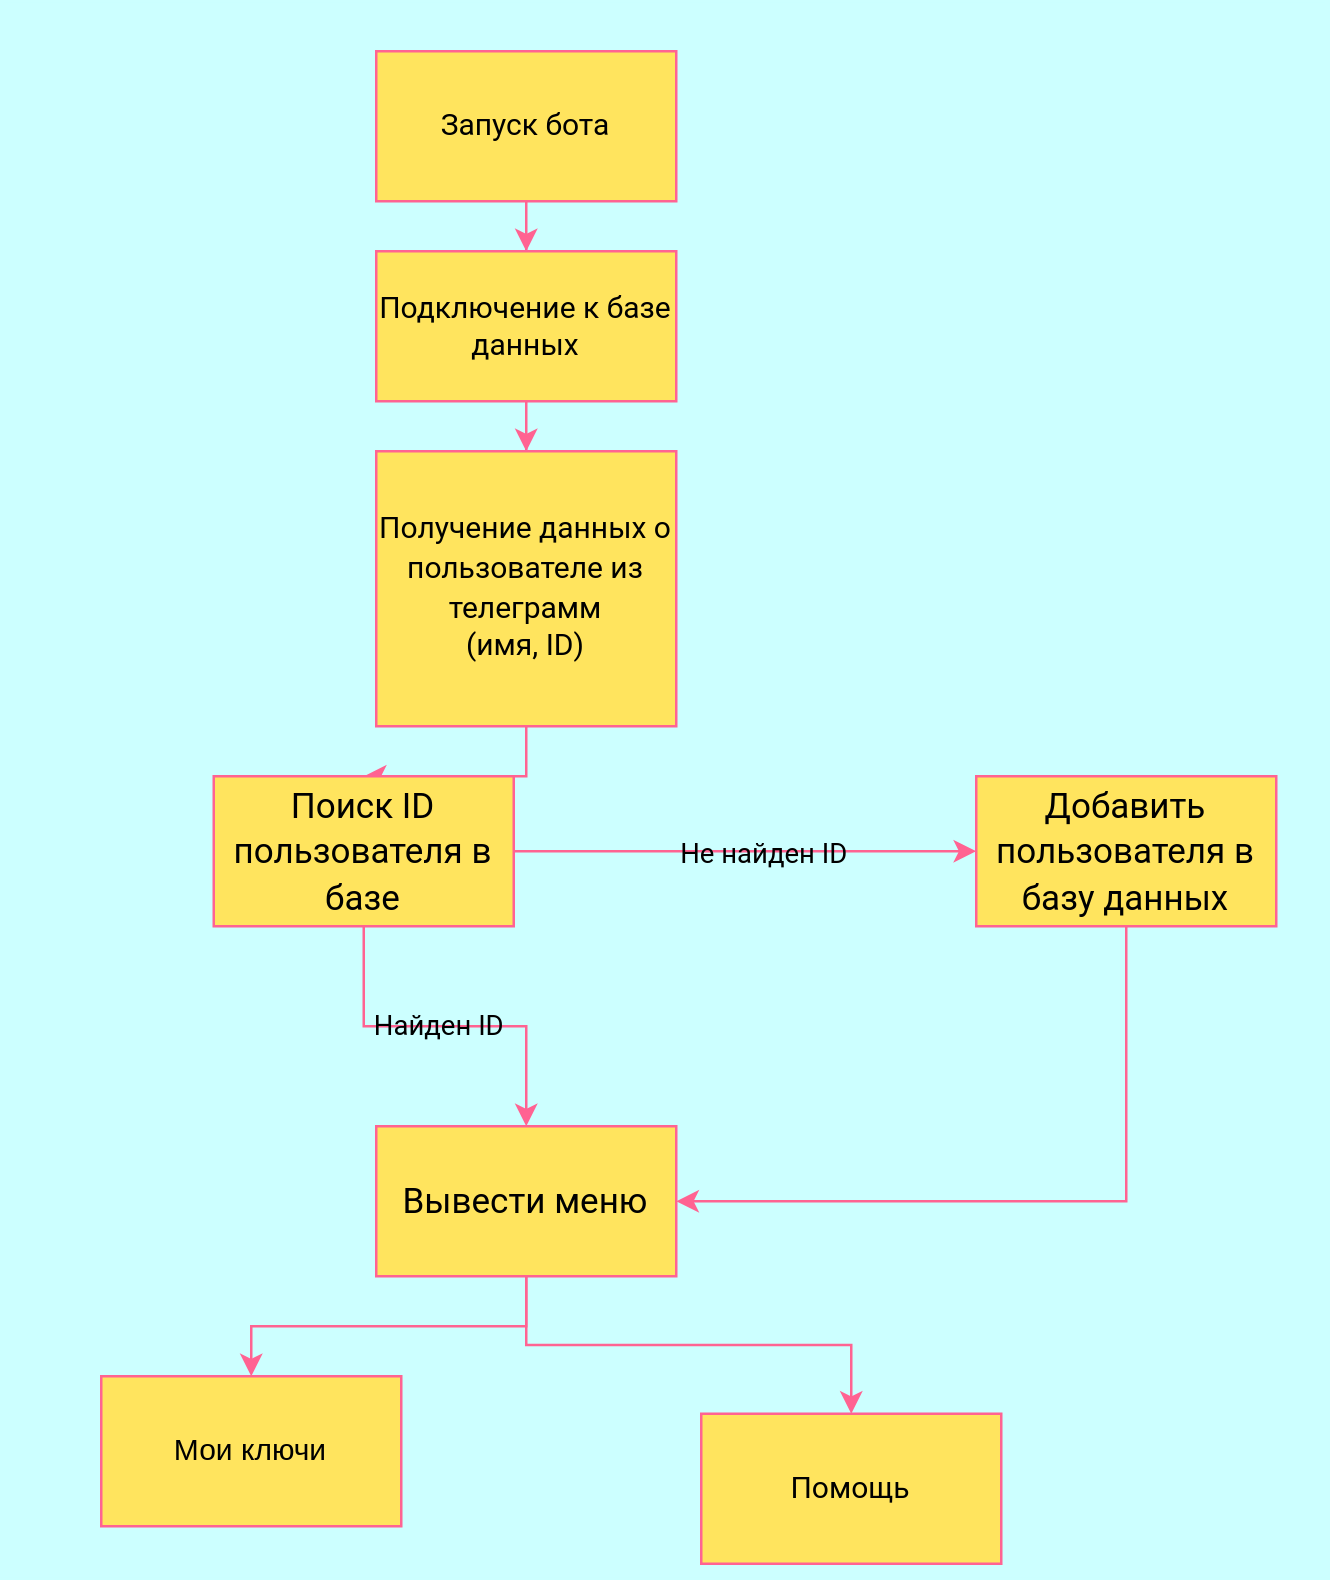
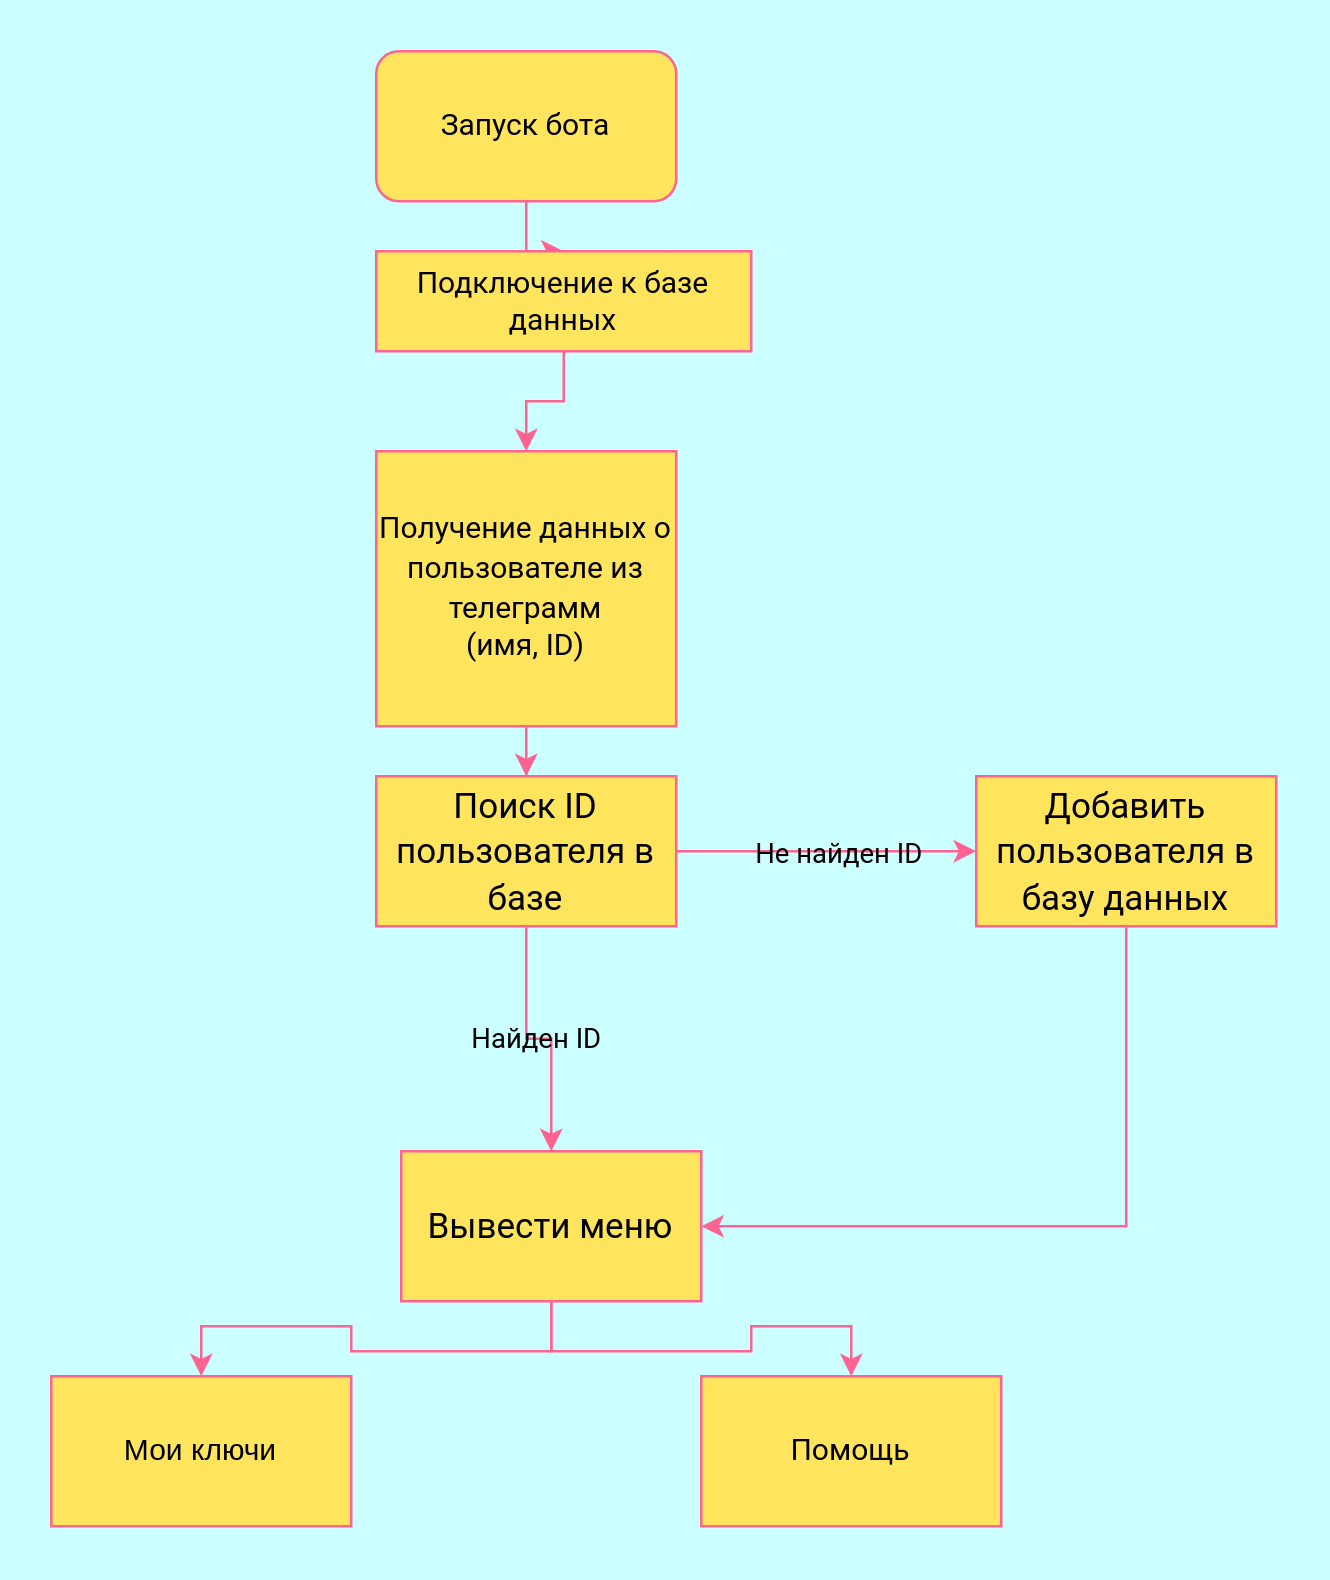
- <mxCell id="3" value="&lt;font data-font-src=&quot;https://fonts.googleapis.com/css?family=Roboto&quot;&gt;Запуск бота&lt;/font&gt;" style="rounded=0;whiteSpace=wrap;html=1;fontFamily=Roboto;fontSource=https%3A%2F%2Ffonts.googleapis.com%2Fcss%3Ffamily%3DRoboto;fontSize=12;fillColor=#FFE45E;strokeColor=#FF6392;labelBackgroundColor=none;fontColor=#000000;textShadow=0;spacingTop=0;" vertex="1" parent="1"><mxGeometry x="150" y="20" width="120" height="60" as="geometry" /></mxCell>
+ <mxCell id="3" value="&lt;font data-font-src=&quot;https://fonts.googleapis.com/css?family=Roboto&quot;&gt;Запуск бота&lt;/font&gt;" style="whiteSpace=wrap;html=1;fontFamily=Roboto;fontSource=https%3A%2F%2Ffonts.googleapis.com%2Fcss%3Ffamily%3DRoboto;fontSize=12;fillColor=#FFE45E;strokeColor=#FF6392;labelBackgroundColor=none;fontColor=#000000;textShadow=0;spacingTop=0;rounded=1;" vertex="1" parent="1"><mxGeometry x="150" y="20" width="120" height="60" as="geometry" /></mxCell>
- <mxCell id="5" value="&lt;font data-font-src=&quot;https://fonts.googleapis.com/css?family=Roboto&quot;&gt;Подключение к базе данных&lt;/font&gt;" style="rounded=0;whiteSpace=wrap;html=1;fontFamily=Roboto;fontSource=https%3A%2F%2Ffonts.googleapis.com%2Fcss%3Ffamily%3DRoboto;fontSize=12;fillColor=#FFE45E;strokeColor=#FF6392;labelBackgroundColor=none;fontColor=#000000;textShadow=0;spacingTop=0;" vertex="1" parent="1"><mxGeometry x="150" y="100" width="120" height="60" as="geometry" /></mxCell>
+ <mxCell id="5" value="&lt;font data-font-src=&quot;https://fonts.googleapis.com/css?family=Roboto&quot;&gt;Подключение к базе данных&lt;/font&gt;" style="rounded=0;whiteSpace=wrap;html=1;fontFamily=Roboto;fontSource=https%3A%2F%2Ffonts.googleapis.com%2Fcss%3Ffamily%3DRoboto;fontSize=12;fillColor=#FFE45E;strokeColor=#FF6392;labelBackgroundColor=none;fontColor=#000000;textShadow=0;spacingTop=0;" vertex="1" parent="1"><mxGeometry x="150" y="100" width="150" height="40" as="geometry" /></mxCell>
- <mxCell id="12" value="&lt;div style=&quot;line-height: 1.3; vertical-align: middle; font-size: 14px;&quot;&gt;&lt;p&gt;Поиск ID пользователя в базе&lt;/p&gt;&lt;/div&gt;" style="whiteSpace=wrap;html=1;fontFamily=Roboto;fillColor=#FFE45E;strokeColor=#FF6392;rounded=0;fontSource=https%3A%2F%2Ffonts.googleapis.com%2Fcss%3Ffamily%3DRoboto;labelBackgroundColor=none;fontColor=#000000;textShadow=0;spacingTop=0;" vertex="1" parent="1"><mxGeometry x="85" y="310" width="120" height="60" as="geometry" /></mxCell>
+ <mxCell id="12" value="&lt;div style=&quot;line-height: 1.3; vertical-align: middle; font-size: 14px;&quot;&gt;&lt;p&gt;Поиск ID пользователя в базе&lt;/p&gt;&lt;/div&gt;" style="whiteSpace=wrap;html=1;fontFamily=Roboto;fillColor=#FFE45E;strokeColor=#FF6392;rounded=0;fontSource=https%3A%2F%2Ffonts.googleapis.com%2Fcss%3Ffamily%3DRoboto;labelBackgroundColor=none;fontColor=#000000;textShadow=0;spacingTop=0;" vertex="1" parent="1"><mxGeometry x="150" y="310" width="120" height="60" as="geometry" /></mxCell>
- <mxCell id="17" value="&lt;div style=&quot;line-height: 1.3; vertical-align: middle; font-size: 14px;&quot;&gt;&lt;p&gt;Вывести меню&lt;/p&gt;&lt;/div&gt;" style="whiteSpace=wrap;html=1;fontFamily=Roboto;fillColor=#FFE45E;strokeColor=#FF6392;rounded=0;fontSource=https%3A%2F%2Ffonts.googleapis.com%2Fcss%3Ffamily%3DRoboto;labelBackgroundColor=none;fontColor=#000000;textShadow=0;spacingTop=0;" vertex="1" parent="1"><mxGeometry x="150" y="450" width="120" height="60" as="geometry" /></mxCell>
+ <mxCell id="17" value="&lt;div style=&quot;line-height: 1.3; vertical-align: middle; font-size: 14px;&quot;&gt;&lt;p&gt;Вывести меню&lt;/p&gt;&lt;/div&gt;" style="whiteSpace=wrap;html=1;fontFamily=Roboto;fillColor=#FFE45E;strokeColor=#FF6392;rounded=0;fontSource=https%3A%2F%2Ffonts.googleapis.com%2Fcss%3Ffamily%3DRoboto;labelBackgroundColor=none;fontColor=#000000;textShadow=0;spacingTop=0;" vertex="1" parent="1"><mxGeometry x="160" y="460" width="120" height="60" as="geometry" /></mxCell>
- <mxCell id="18" value="Мои ключи" style="rounded=0;whiteSpace=wrap;html=1;labelBackgroundColor=none;fillColor=#FFE45E;strokeColor=#FF6392;fontColor=#000000;" vertex="1" parent="1"><mxGeometry x="40" y="550" width="120" height="60" as="geometry" /></mxCell>
+ <mxCell id="18" value="Мои ключи" style="rounded=0;whiteSpace=wrap;html=1;labelBackgroundColor=none;fillColor=#FFE45E;strokeColor=#FF6392;fontColor=#000000;" vertex="1" parent="1"><mxGeometry x="20" y="550" width="120" height="60" as="geometry" /></mxCell>
- <mxCell id="19" value="Помощь" style="rounded=0;whiteSpace=wrap;html=1;fontFamily=Roboto;fontSource=https%3A%2F%2Ffonts.googleapis.com%2Fcss%3Ffamily%3DRoboto;labelBackgroundColor=none;fillColor=#FFE45E;strokeColor=#FF6392;fontColor=#000000;textShadow=0;spacingTop=0;" vertex="1" parent="1"><mxGeometry x="280" y="565" width="120" height="60" as="geometry" /></mxCell>
+ <mxCell id="19" value="Помощь" style="rounded=0;whiteSpace=wrap;html=1;fontFamily=Roboto;fontSource=https%3A%2F%2Ffonts.googleapis.com%2Fcss%3Ffamily%3DRoboto;labelBackgroundColor=none;fillColor=#FFE45E;strokeColor=#FF6392;fontColor=#000000;textShadow=0;spacingTop=0;" vertex="1" parent="1"><mxGeometry x="280" y="550" width="120" height="60" as="geometry" /></mxCell>
